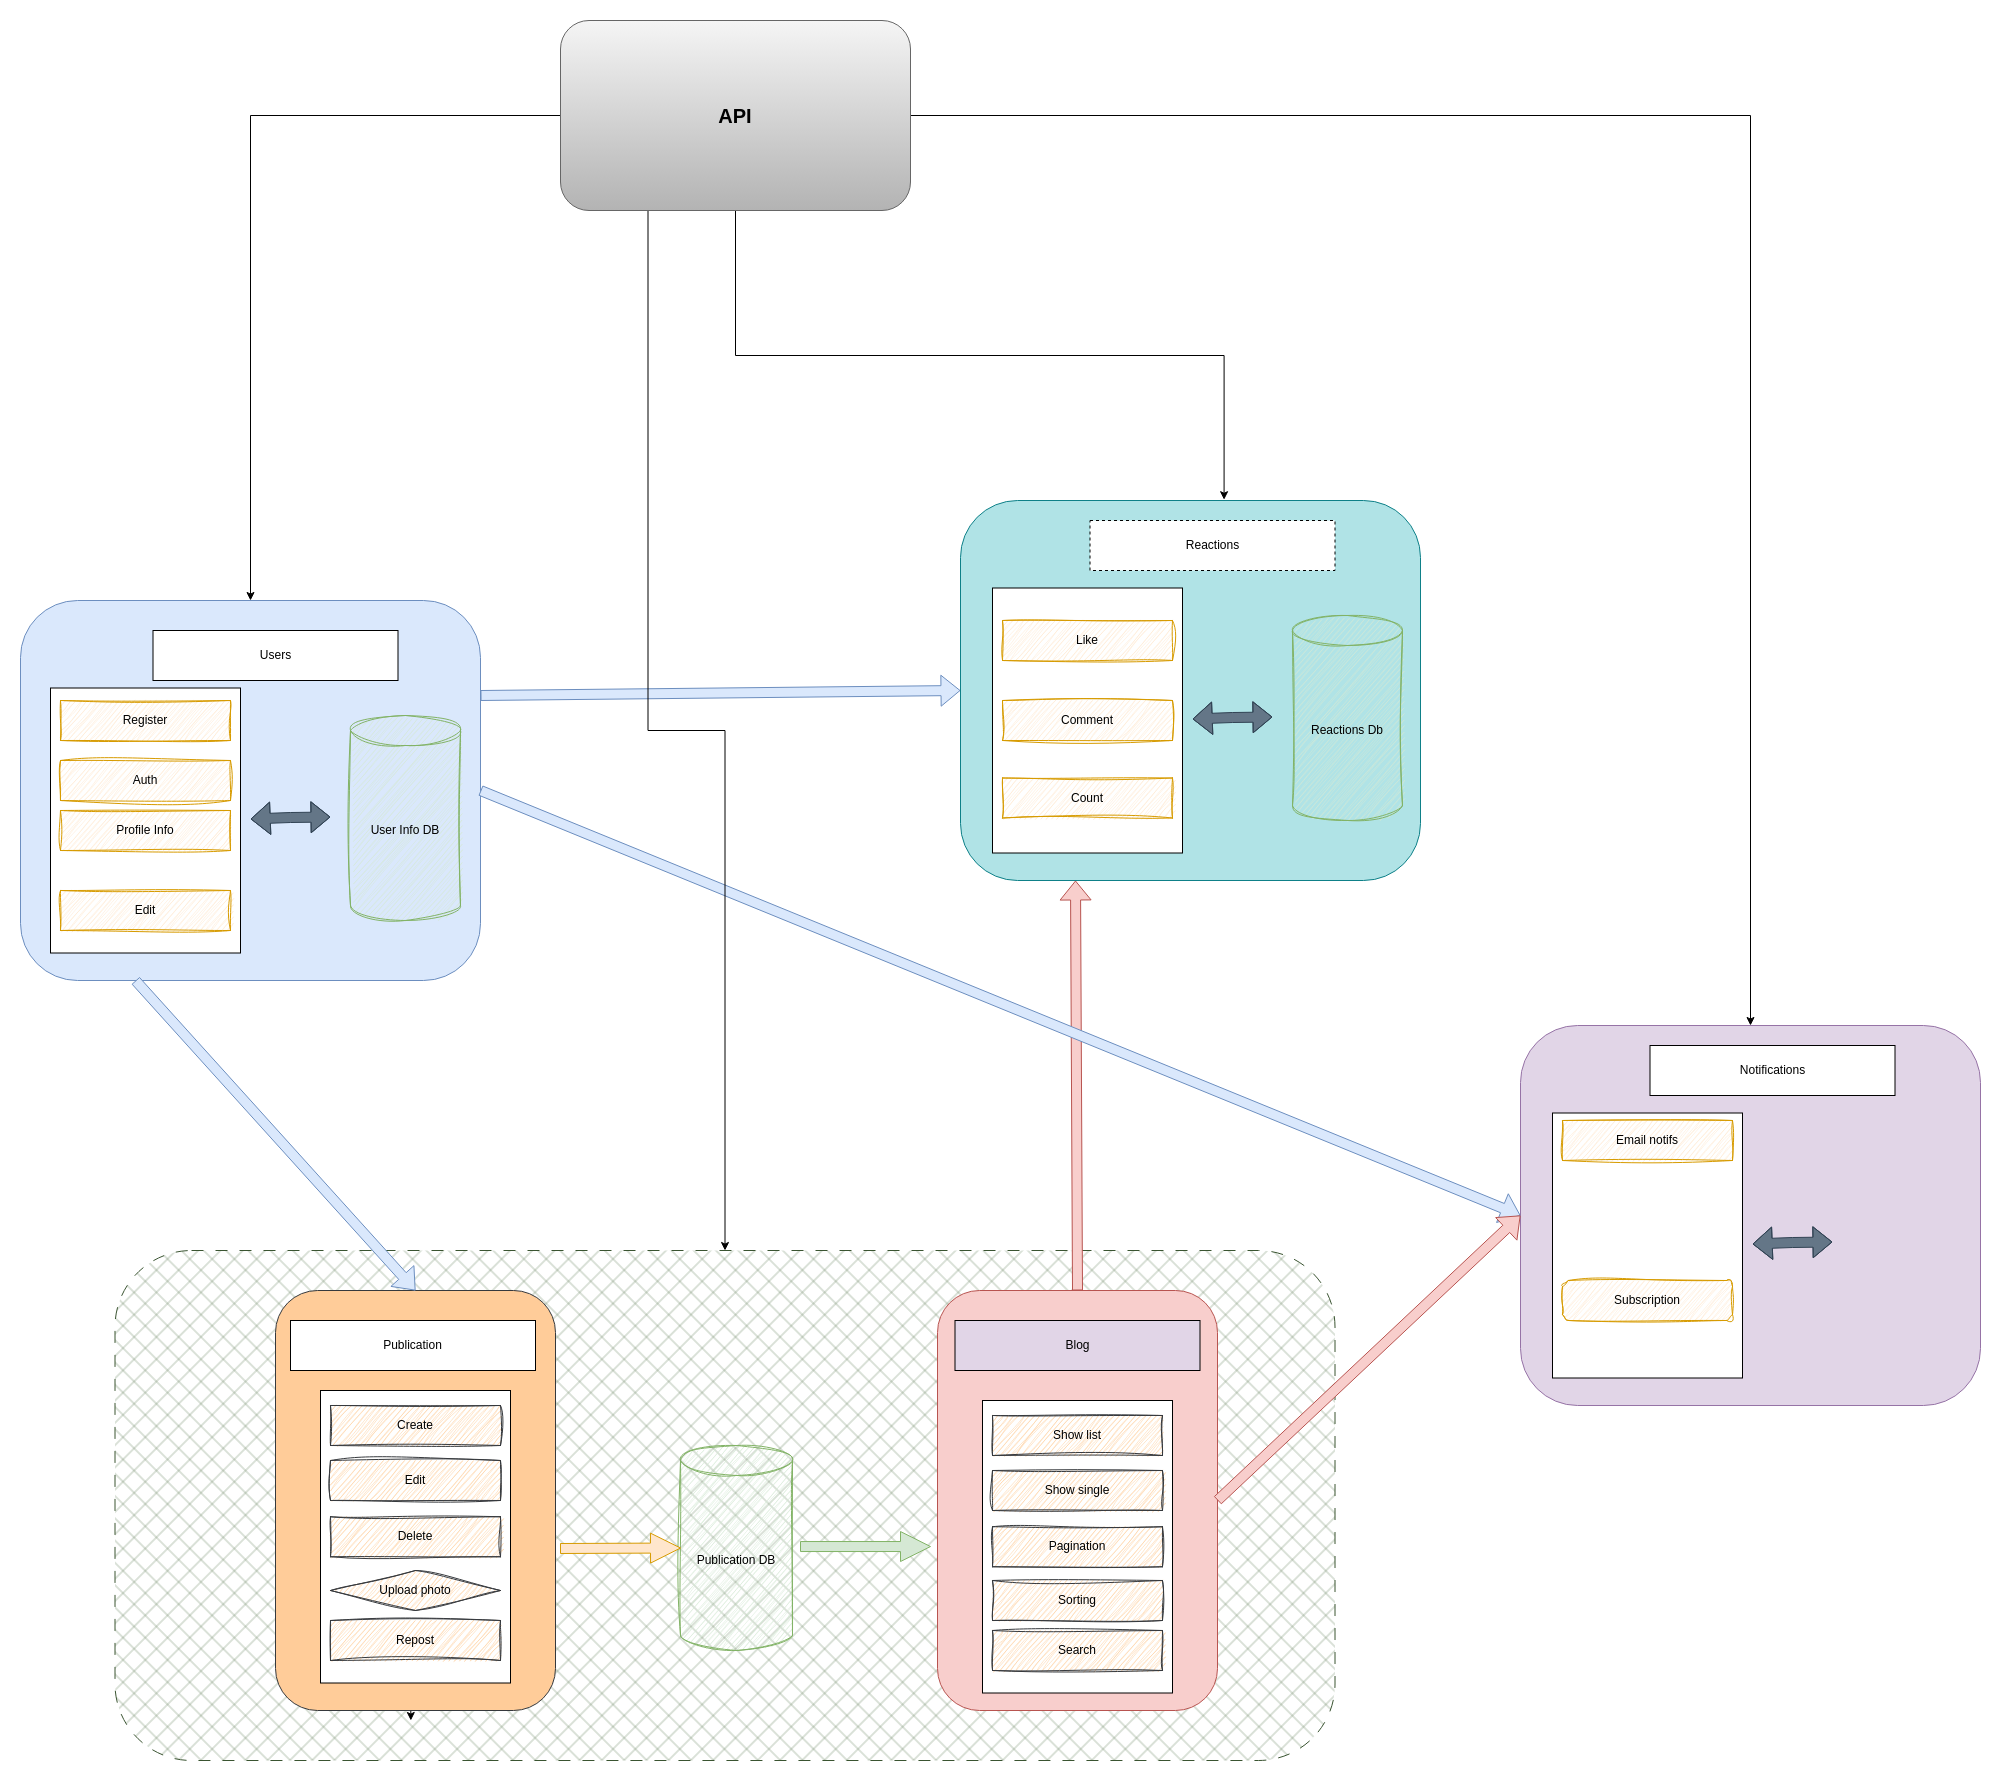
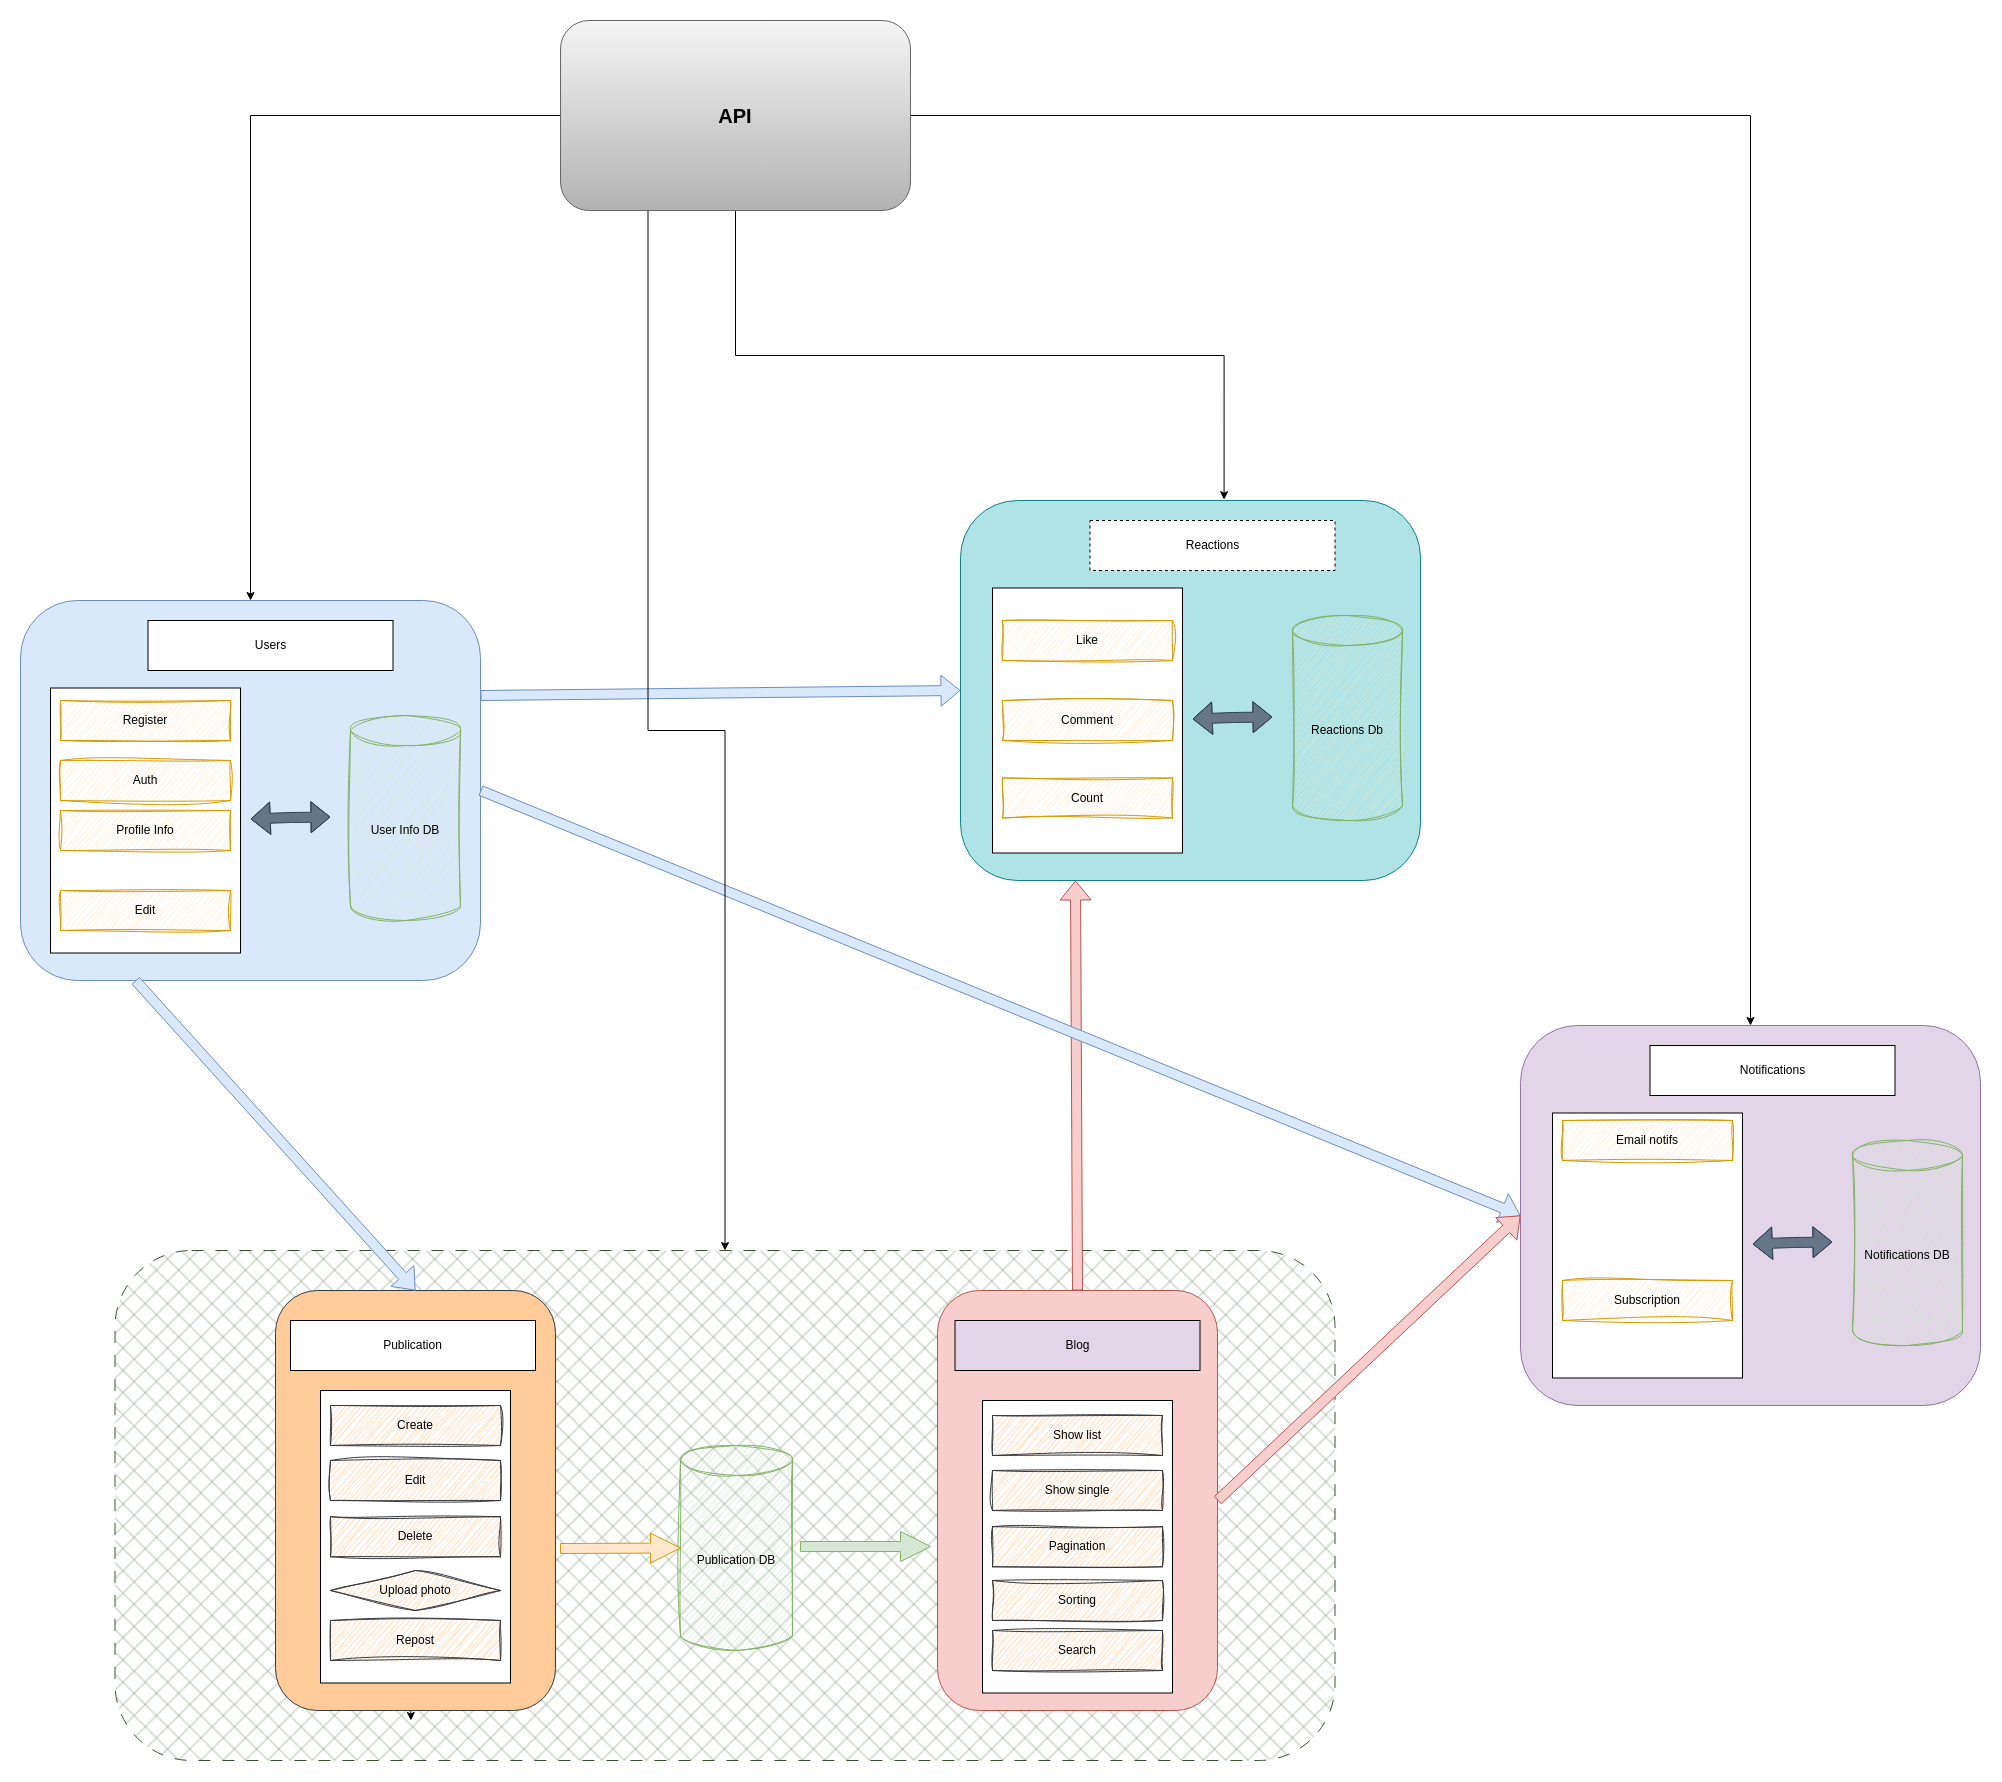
- <mxCell id="5" value="Users" style="rounded=0;whiteSpace=wrap;html=1;" vertex="1" parent="1"><mxGeometry x="152.5" y="630" width="245" height="50" as="geometry" /></mxCell>
+ <mxCell id="5" value="Users" style="rounded=0;whiteSpace=wrap;html=1;" vertex="1" parent="1"><mxGeometry x="147.5" y="620" width="245" height="50" as="geometry" /></mxCell>
+ <mxCell id="45" value="Notifications DB" style="shape=cylinder3;whiteSpace=wrap;html=1;boundedLbl=1;backgroundOutline=1;size=15;fillColor=#d5e8d4;strokeColor=#82b366;sketch=1;curveFitting=1;jiggle=2;" vertex="1" parent="1"><mxGeometry x="1852" y="1140" width="110" height="205" as="geometry" /></mxCell>
- <mxCell id="48" value="Subscription" style="whiteSpace=wrap;html=1;fillColor=#ffe6cc;strokeColor=#d79b00;sketch=1;curveFitting=1;jiggle=2;rounded=1;" vertex="1" parent="1"><mxGeometry x="1562" y="1280" width="170" height="40" as="geometry" /></mxCell>
+ <mxCell id="48" value="Subscription" style="rounded=0;whiteSpace=wrap;html=1;fillColor=#ffe6cc;strokeColor=#d79b00;sketch=1;curveFitting=1;jiggle=2;" vertex="1" parent="1"><mxGeometry x="1562" y="1280" width="170" height="40" as="geometry" /></mxCell>
